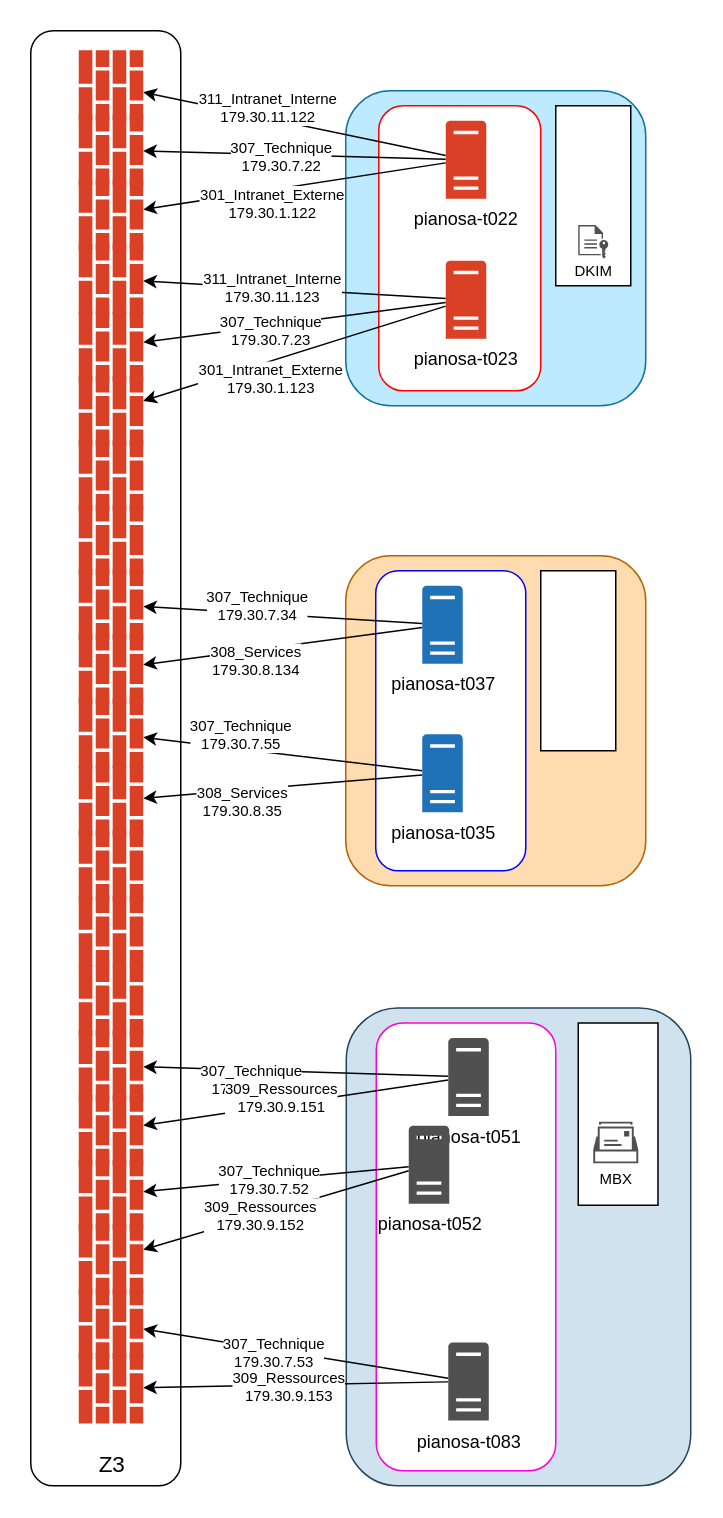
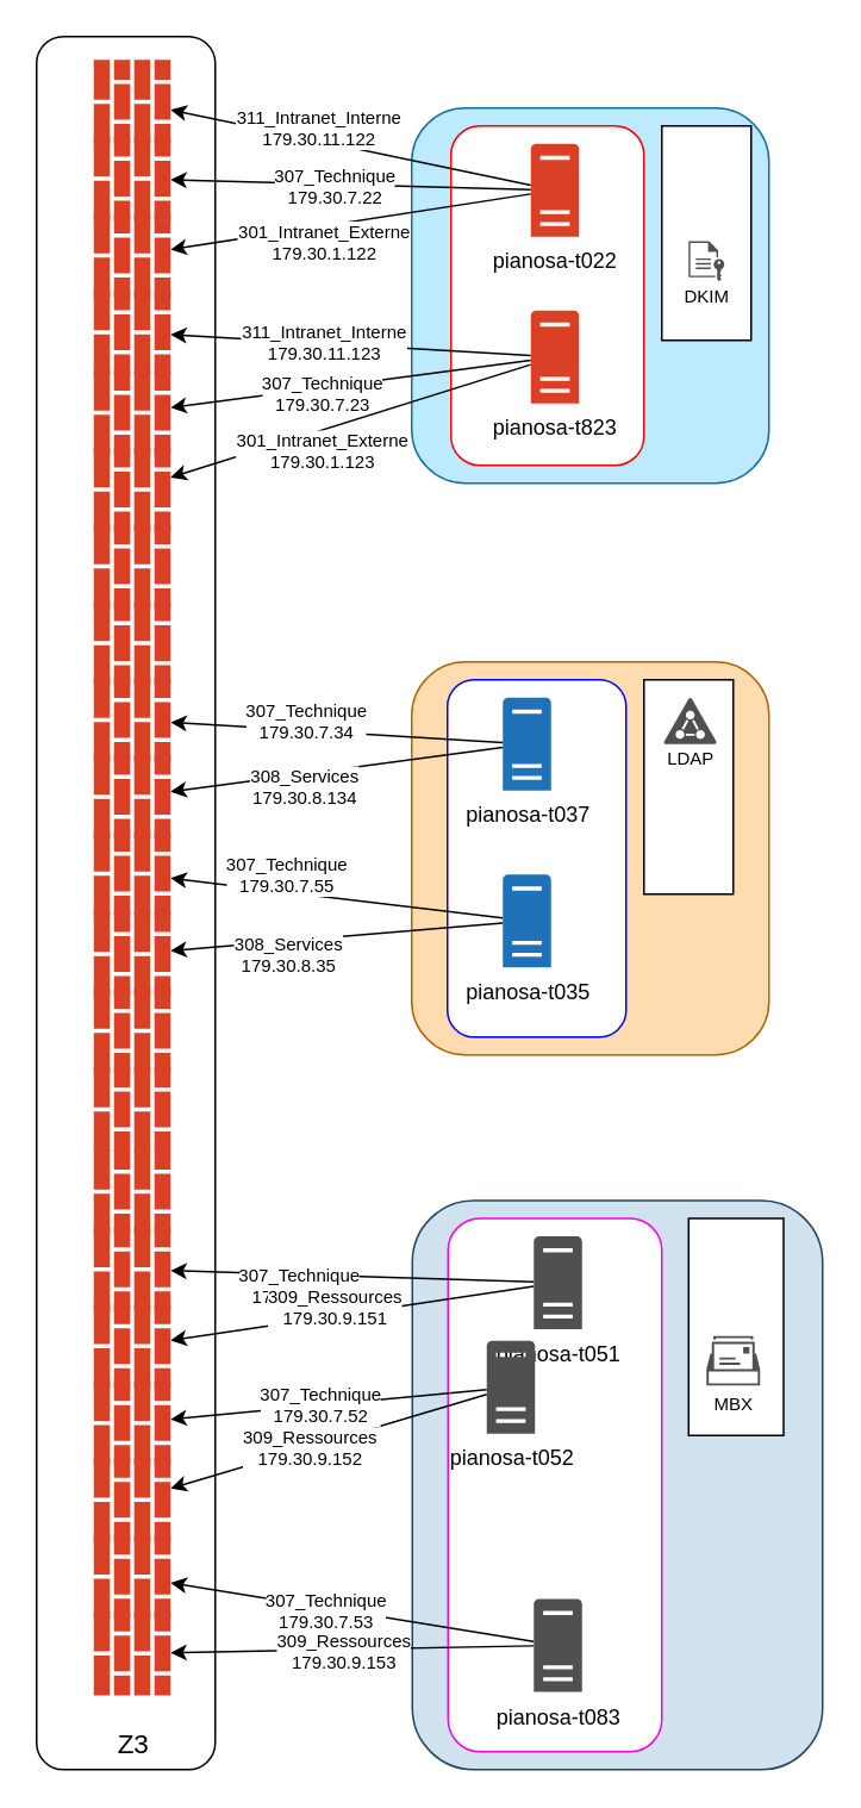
- <mxCell id="53" value="DKIM" style="sketch=0;pointerEvents=1;shadow=0;dashed=0;html=1;strokeColor=none;fillColor=#505050;labelPosition=center;verticalLabelPosition=bottom;verticalAlign=top;outlineConnect=0;align=center;shape=mxgraph.office.concepts.file_key;aspect=fixed;fontSize=10;spacing=-2;" vertex="1" parent="1"><mxGeometry x="385" y="149.45" width="20" height="22.55" as="geometry" /></mxCell>
+ <mxCell id="53" value="DKIM" style="sketch=0;pointerEvents=1;shadow=0;dashed=0;html=1;strokeColor=none;fillColor=#505050;labelPosition=center;verticalLabelPosition=bottom;verticalAlign=top;outlineConnect=0;align=center;shape=mxgraph.office.concepts.file_key;aspect=fixed;fontSize=10;spacing=-2;" vertex="1" parent="1"><mxGeometry x="385" y="134.45" width="20" height="22.55" as="geometry" /></mxCell>
- <mxCell id="27" value="pianosa-t023" style="sketch=0;pointerEvents=1;shadow=0;dashed=0;html=1;strokeColor=none;labelPosition=center;verticalLabelPosition=bottom;verticalAlign=top;outlineConnect=0;align=center;shape=mxgraph.office.servers.server_generic;fillColor=#DA4026;" vertex="1" parent="1"><mxGeometry x="296.67" y="173.34" width="27" height="52" as="geometry" /></mxCell>
+ <mxCell id="27" value="pianosa-t823" style="sketch=0;pointerEvents=1;shadow=0;dashed=0;html=1;strokeColor=none;labelPosition=center;verticalLabelPosition=bottom;verticalAlign=top;outlineConnect=0;align=center;shape=mxgraph.office.servers.server_generic;fillColor=#DA4026;" vertex="1" parent="1"><mxGeometry x="296.67" y="173.34" width="27" height="52" as="geometry" /></mxCell>
+ <mxCell id="54" value="LDAP" style="sketch=0;pointerEvents=1;shadow=0;dashed=0;html=1;strokeColor=none;fillColor=#505050;labelPosition=center;verticalLabelPosition=bottom;verticalAlign=top;outlineConnect=0;align=center;shape=mxgraph.office.security.active_directory;aspect=fixed;fontSize=10;spacing=-2;" vertex="1" parent="1"><mxGeometry x="370.85" y="390" width="30" height="26.04" as="geometry" /></mxCell>
